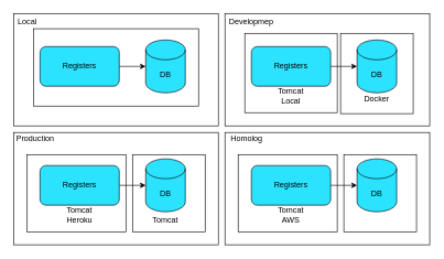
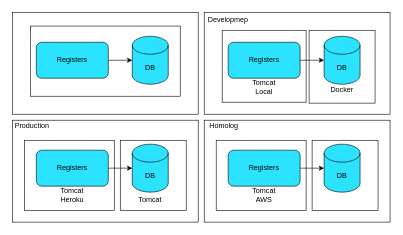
- <mxCell id="8" value="Local" style="text;html=1;strokeColor=none;fillColor=none;align=center;verticalAlign=middle;whiteSpace=wrap;rounded=0;shadow=0;" vertex="1" parent="1"><mxGeometry x="21" y="23" width="40" height="20" as="geometry" /></mxCell>
